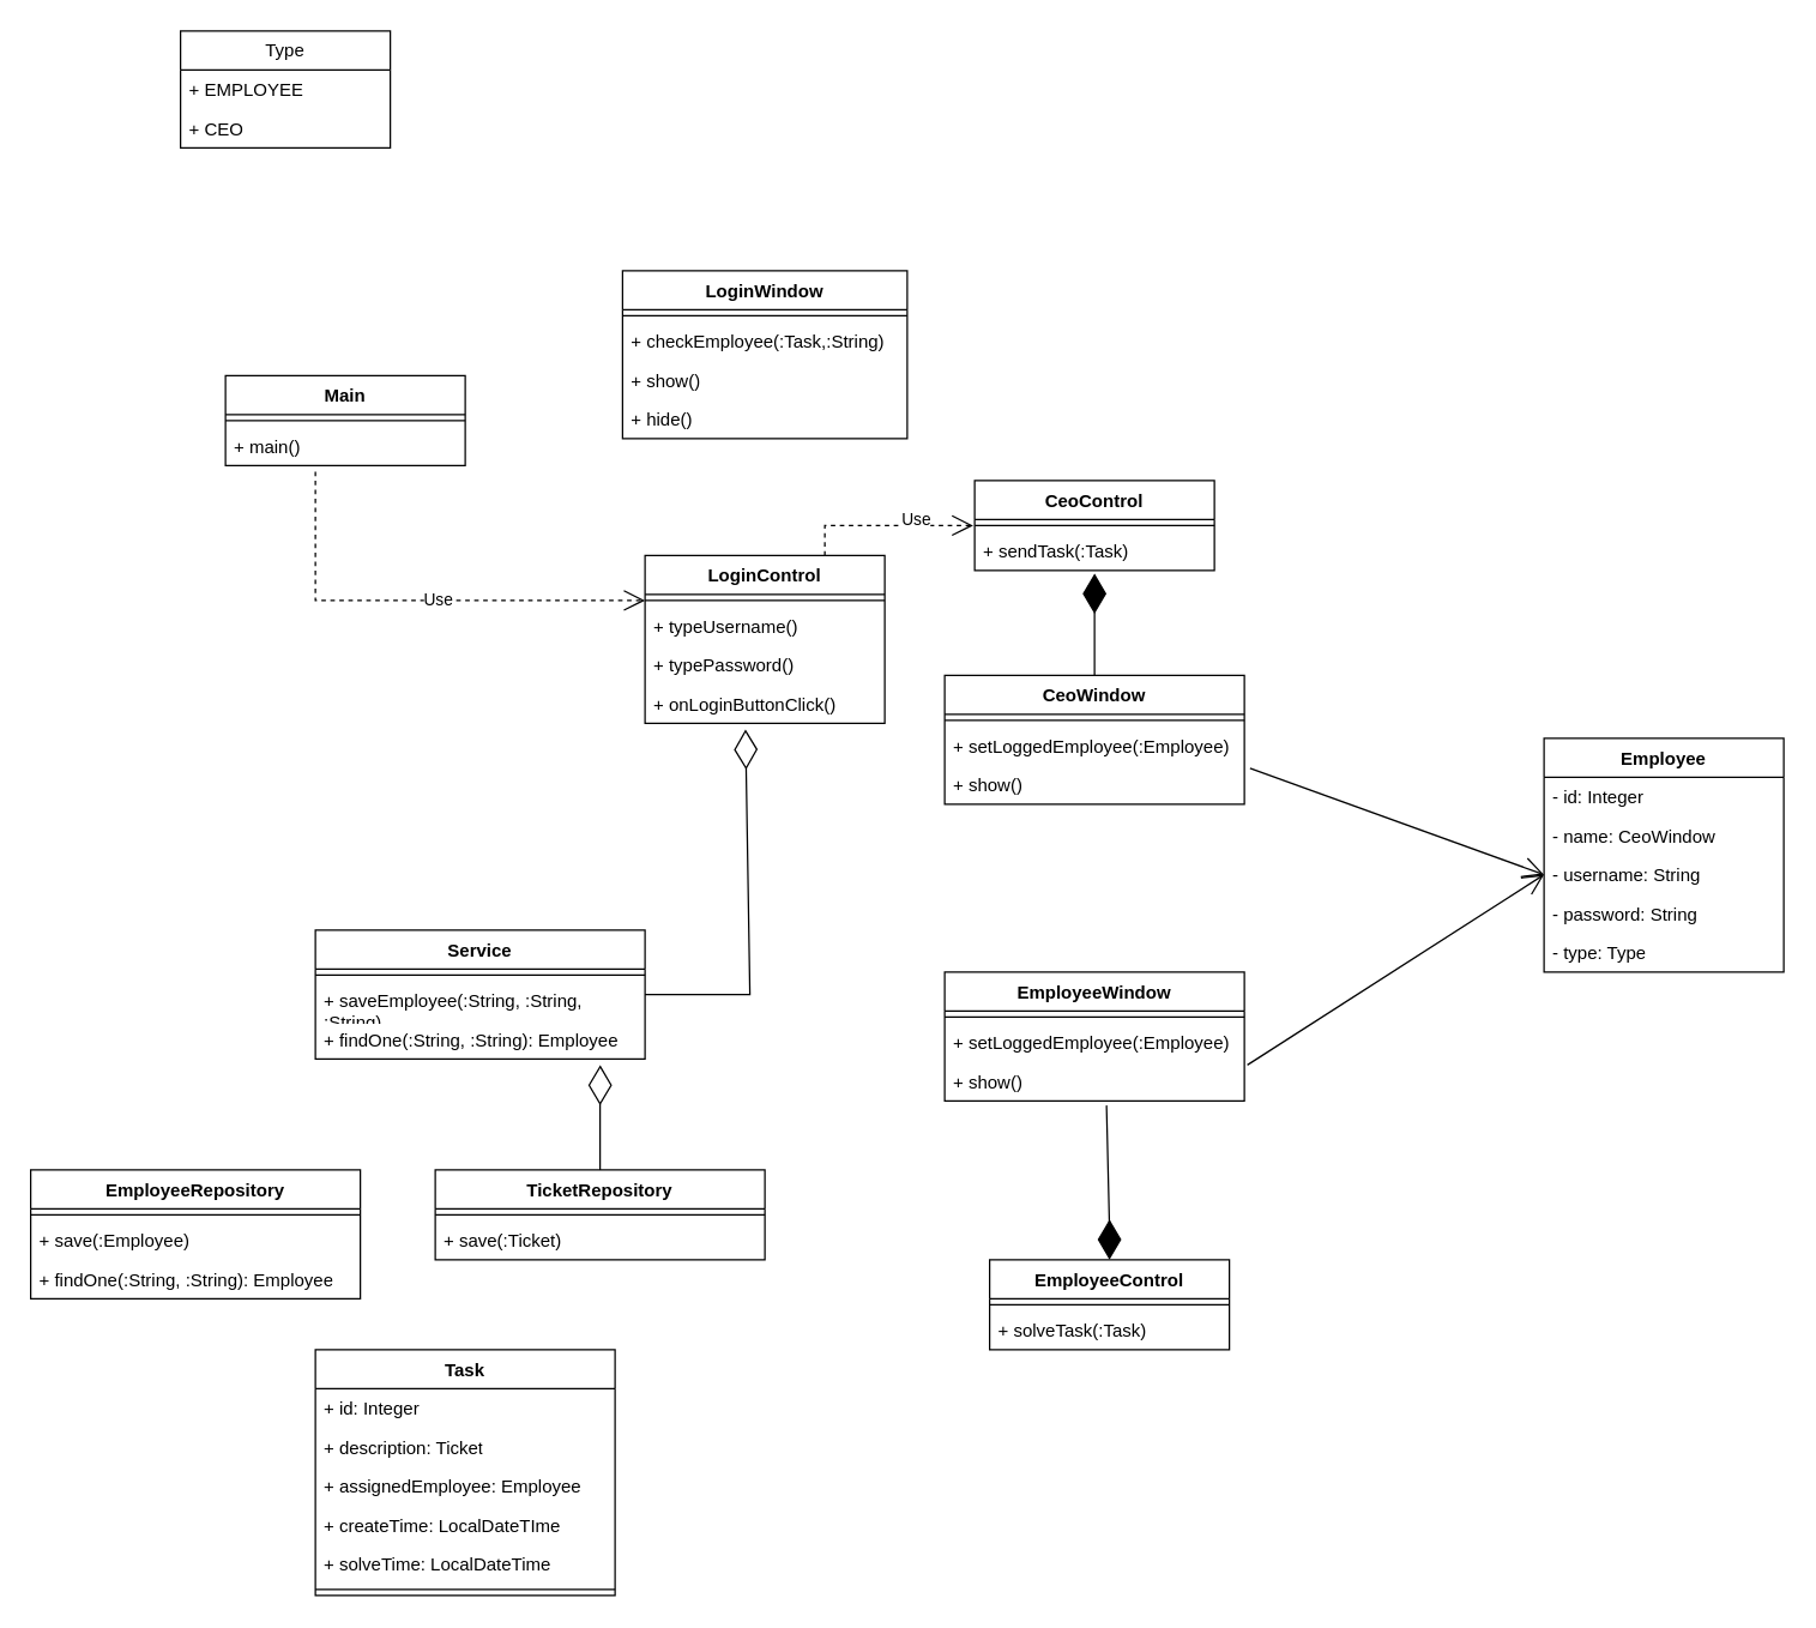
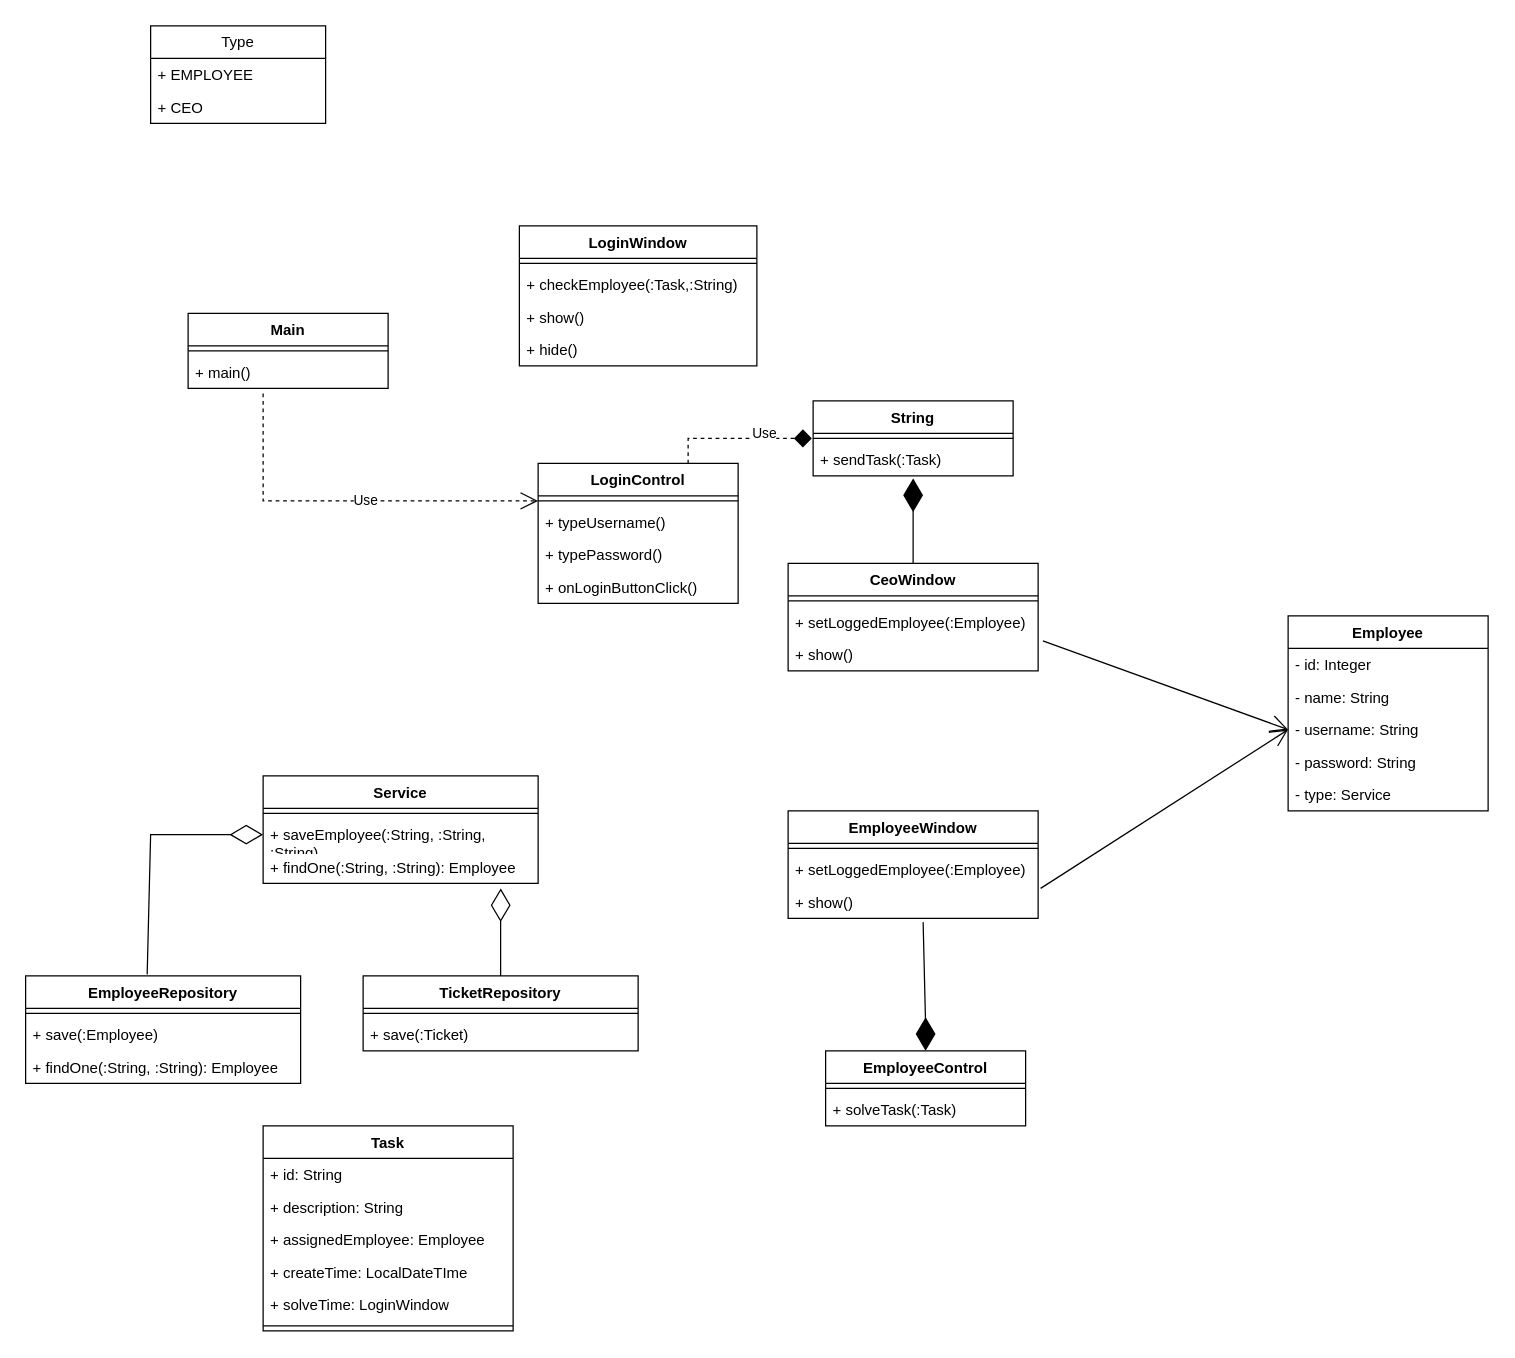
- <mxCell id="57" value="CeoControl" style="swimlane;fontStyle=1;align=center;verticalAlign=top;childLayout=stackLayout;horizontal=1;startSize=26;horizontalStack=0;resizeParent=1;resizeParentMax=0;resizeLast=0;collapsible=1;marginBottom=0;whiteSpace=wrap;html=1;" vertex="1" parent="1"><mxGeometry x="650" y="320" width="160" height="60" as="geometry" /></mxCell>
+ <mxCell id="57" value="String" style="swimlane;fontStyle=1;align=center;verticalAlign=top;childLayout=stackLayout;horizontal=1;startSize=26;horizontalStack=0;resizeParent=1;resizeParentMax=0;resizeLast=0;collapsible=1;marginBottom=0;whiteSpace=wrap;html=1;" vertex="1" parent="1"><mxGeometry x="650" y="320" width="160" height="60" as="geometry" /></mxCell>
- <mxCell id="55" value="Use" style="endArrow=open;endSize=12;dashed=1;html=1;rounded=0;exitX=0.75;exitY=0;exitDx=0;exitDy=0;entryX=-0.006;entryY=-0.154;entryDx=0;entryDy=0;entryPerimeter=0;" edge="1" parent="1" source="14" target="59"><mxGeometry x="0.363" y="4" width="160" relative="1" as="geometry"><mxPoint x="680" y="540" as="sourcePoint" /><mxPoint x="630" y="525" as="targetPoint" /><Array as="points"><mxPoint x="550" y="350" /></Array><mxPoint as="offset" /></mxGeometry></mxCell>
+ <mxCell id="55" value="Use" style="endArrow=diamond;endSize=12;dashed=1;html=1;rounded=0;exitX=0.75;exitY=0;exitDx=0;exitDy=0;entryX=-0.006;entryY=-0.154;entryDx=0;entryDy=0;entryPerimeter=0;" edge="1" parent="1" source="14" target="59"><mxGeometry x="0.363" y="4" width="160" relative="1" as="geometry"><mxPoint x="680" y="540" as="sourcePoint" /><mxPoint x="630" y="525" as="targetPoint" /><Array as="points"><mxPoint x="550" y="350" /></Array><mxPoint as="offset" /></mxGeometry></mxCell>
- <mxCell id="4" value="- name: CeoWindow" style="text;strokeColor=none;fillColor=none;align=left;verticalAlign=top;spacingLeft=4;spacingRight=4;overflow=hidden;rotatable=0;points=[[0,0.5],[1,0.5]];portConstraint=eastwest;whiteSpace=wrap;html=1;" parent="2" vertex="1"><mxGeometry y="52" width="160" height="26" as="geometry" /></mxCell>
+ <mxCell id="4" value="- name: String" style="text;strokeColor=none;fillColor=none;align=left;verticalAlign=top;spacingLeft=4;spacingRight=4;overflow=hidden;rotatable=0;points=[[0,0.5],[1,0.5]];portConstraint=eastwest;whiteSpace=wrap;html=1;" parent="2" vertex="1"><mxGeometry y="52" width="160" height="26" as="geometry" /></mxCell>
- <mxCell id="34" value="" style="endArrow=diamondThin;endFill=0;endSize=24;html=1;rounded=0;exitX=1;exitY=0.5;exitDx=0;exitDy=0;entryX=0.419;entryY=1.154;entryDx=0;entryDy=0;entryPerimeter=0;" parent="1" source="25" target="18" edge="1"><mxGeometry width="160" relative="1" as="geometry"><mxPoint x="400" y="580" as="sourcePoint" /><mxPoint x="480" y="512" as="targetPoint" /><Array as="points"><mxPoint x="500" y="663" /></Array></mxGeometry></mxCell>
- <mxCell id="7" value="- type: Type" style="text;strokeColor=none;fillColor=none;align=left;verticalAlign=top;spacingLeft=4;spacingRight=4;overflow=hidden;rotatable=0;points=[[0,0.5],[1,0.5]];portConstraint=eastwest;whiteSpace=wrap;html=1;" parent="2" vertex="1"><mxGeometry y="130" width="160" height="26" as="geometry" /></mxCell>
+ <mxCell id="7" value="- type: Service" style="text;strokeColor=none;fillColor=none;align=left;verticalAlign=top;spacingLeft=4;spacingRight=4;overflow=hidden;rotatable=0;points=[[0,0.5],[1,0.5]];portConstraint=eastwest;whiteSpace=wrap;html=1;" parent="2" vertex="1"><mxGeometry y="130" width="160" height="26" as="geometry" /></mxCell>
+ <mxCell id="33" value="" style="endArrow=diamondThin;endFill=0;endSize=24;html=1;rounded=0;exitX=0.442;exitY=-0.014;exitDx=0;exitDy=0;exitPerimeter=0;entryX=0;entryY=0.5;entryDx=0;entryDy=0;" parent="1" source="29" target="27" edge="1"><mxGeometry width="160" relative="1" as="geometry"><mxPoint x="350" y="760" as="sourcePoint" /><mxPoint x="510" y="760" as="targetPoint" /><Array as="points"><mxPoint y="667" x="120" /></Array></mxGeometry></mxCell>
- <mxCell id="45" value="+ id: Integer" style="text;strokeColor=none;fillColor=none;align=left;verticalAlign=top;spacingLeft=4;spacingRight=4;overflow=hidden;rotatable=0;points=[[0,0.5],[1,0.5]];portConstraint=eastwest;whiteSpace=wrap;html=1;" parent="44" vertex="1"><mxGeometry y="26" width="200" height="26" as="geometry" /></mxCell>
+ <mxCell id="45" value="+ id: String" style="text;strokeColor=none;fillColor=none;align=left;verticalAlign=top;spacingLeft=4;spacingRight=4;overflow=hidden;rotatable=0;points=[[0,0.5],[1,0.5]];portConstraint=eastwest;whiteSpace=wrap;html=1;" parent="44" vertex="1"><mxGeometry y="26" width="200" height="26" as="geometry" /></mxCell>
- <mxCell id="46" value="+ description: Ticket" style="text;strokeColor=none;fillColor=none;align=left;verticalAlign=top;spacingLeft=4;spacingRight=4;overflow=hidden;rotatable=0;points=[[0,0.5],[1,0.5]];portConstraint=eastwest;whiteSpace=wrap;html=1;" parent="44" vertex="1"><mxGeometry y="52" width="200" height="26" as="geometry" /></mxCell>
+ <mxCell id="46" value="+ description: String" style="text;strokeColor=none;fillColor=none;align=left;verticalAlign=top;spacingLeft=4;spacingRight=4;overflow=hidden;rotatable=0;points=[[0,0.5],[1,0.5]];portConstraint=eastwest;whiteSpace=wrap;html=1;" parent="44" vertex="1"><mxGeometry y="52" width="200" height="26" as="geometry" /></mxCell>
- <mxCell id="49" value="+ solveTime: LocalDateTime" style="text;strokeColor=none;fillColor=none;align=left;verticalAlign=top;spacingLeft=4;spacingRight=4;overflow=hidden;rotatable=0;points=[[0,0.5],[1,0.5]];portConstraint=eastwest;whiteSpace=wrap;html=1;" parent="44" vertex="1"><mxGeometry y="130" width="200" height="26" as="geometry" /></mxCell>
+ <mxCell id="49" value="+ solveTime: LoginWindow" style="text;strokeColor=none;fillColor=none;align=left;verticalAlign=top;spacingLeft=4;spacingRight=4;overflow=hidden;rotatable=0;points=[[0,0.5],[1,0.5]];portConstraint=eastwest;whiteSpace=wrap;html=1;" parent="44" vertex="1"><mxGeometry y="130" width="200" height="26" as="geometry" /></mxCell>
